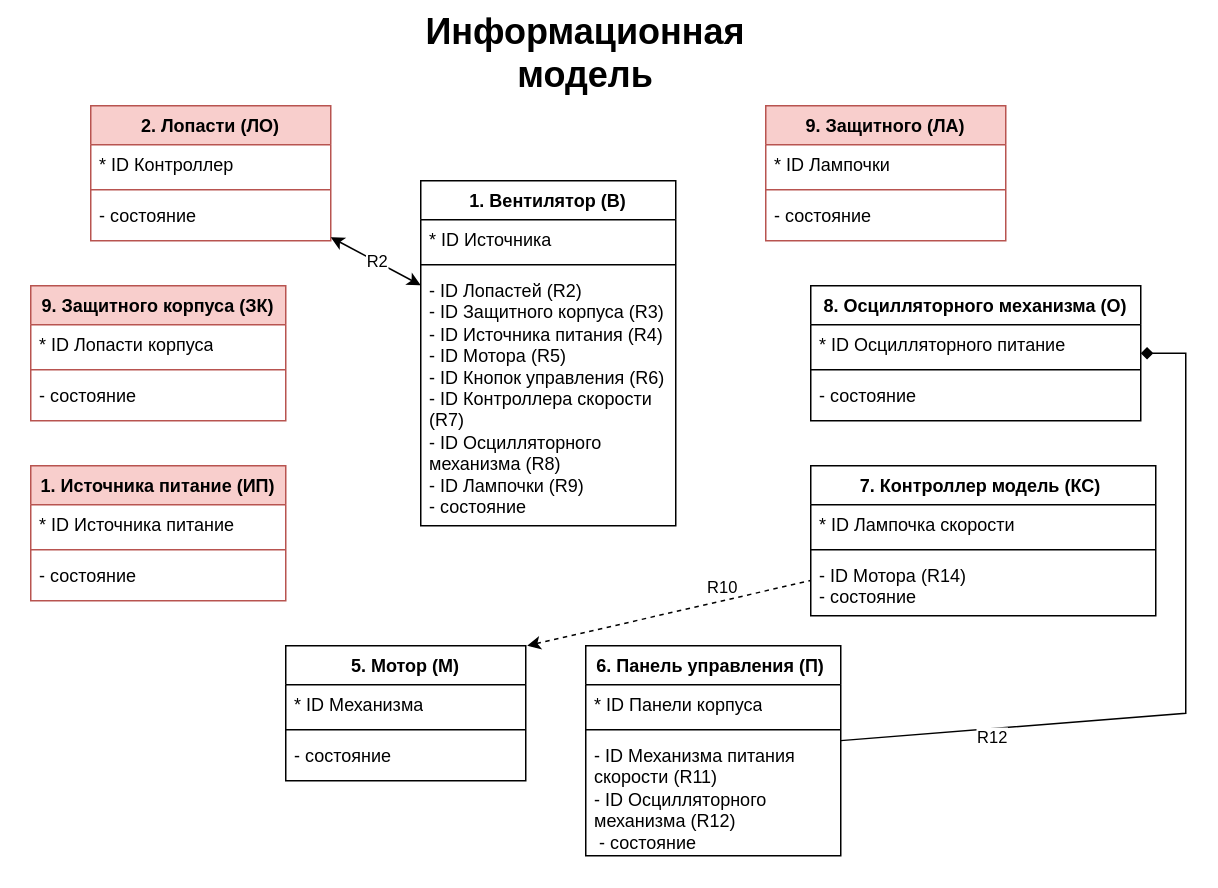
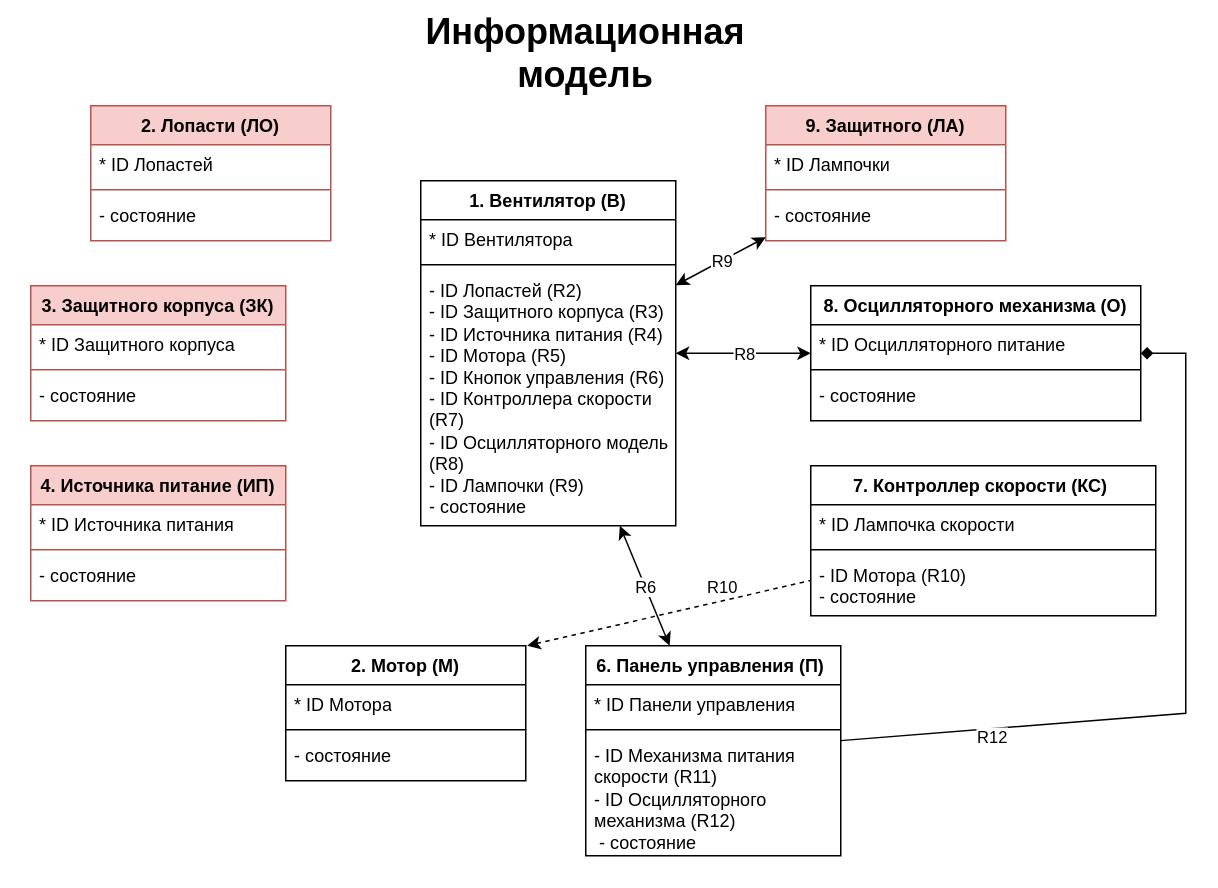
- <mxCell id="7" value="* ID Контроллер" style="text;strokeColor=none;fillColor=none;align=left;verticalAlign=top;spacingLeft=4;spacingRight=4;overflow=hidden;rotatable=0;points=[[0,0.5],[1,0.5]];portConstraint=eastwest;whiteSpace=wrap;html=1;" parent="6" vertex="1"><mxGeometry y="26" width="160" height="26" as="geometry" /></mxCell>
+ <mxCell id="7" value="* ID Лопастей" style="text;strokeColor=none;fillColor=none;align=left;verticalAlign=top;spacingLeft=4;spacingRight=4;overflow=hidden;rotatable=0;points=[[0,0.5],[1,0.5]];portConstraint=eastwest;whiteSpace=wrap;html=1;" parent="6" vertex="1"><mxGeometry y="26" width="160" height="26" as="geometry" /></mxCell>
- <mxCell id="3" value="* ID Источника" style="text;strokeColor=none;fillColor=none;align=left;verticalAlign=top;spacingLeft=4;spacingRight=4;overflow=hidden;rotatable=0;points=[[0,0.5],[1,0.5]];portConstraint=eastwest;whiteSpace=wrap;html=1;" parent="2" vertex="1"><mxGeometry y="26" width="170" height="26" as="geometry" /></mxCell>
+ <mxCell id="3" value="* ID Вентилятора" style="text;strokeColor=none;fillColor=none;align=left;verticalAlign=top;spacingLeft=4;spacingRight=4;overflow=hidden;rotatable=0;points=[[0,0.5],[1,0.5]];portConstraint=eastwest;whiteSpace=wrap;html=1;" parent="2" vertex="1"><mxGeometry y="26" width="170" height="26" as="geometry" /></mxCell>
- <mxCell id="34" value="" style="endArrow=classic;html=1;rounded=0;startArrow=classic;startFill=1;" parent="1" source="6" target="2" edge="1"><mxGeometry relative="1" as="geometry"><mxPoint x="360" y="400" as="sourcePoint" /><mxPoint x="460" y="400" as="targetPoint" /></mxGeometry></mxCell>
- <mxCell id="35" value="R2" style="edgeLabel;resizable=0;html=1;align=center;verticalAlign=middle;" parent="34" connectable="0" vertex="1"><mxGeometry relative="1" as="geometry"><mxPoint as="offset" /></mxGeometry></mxCell>
+ <mxCell id="38" value="" style="endArrow=classic;html=1;rounded=0;startArrow=classic;startFill=1;" parent="1" source="2" target="30" edge="1"><mxGeometry relative="1" as="geometry"><mxPoint x="300" y="300" as="sourcePoint" /><mxPoint x="400" y="300" as="targetPoint" /></mxGeometry></mxCell>
+ <mxCell id="39" value="R9" style="edgeLabel;resizable=0;html=1;align=center;verticalAlign=middle;" parent="38" connectable="0" vertex="1"><mxGeometry relative="1" as="geometry"><mxPoint as="offset" /></mxGeometry></mxCell>
- <mxCell id="10" value="9. Защитного корпуса (ЗК)" style="swimlane;fontStyle=1;align=center;verticalAlign=top;childLayout=stackLayout;horizontal=1;startSize=26;horizontalStack=0;resizeParent=1;resizeParentMax=0;resizeLast=0;collapsible=1;marginBottom=0;whiteSpace=wrap;html=1;fillColor=#f8cecc;strokeColor=#b85450;" parent="1" vertex="1"><mxGeometry x="20" y="190" width="170" height="90" as="geometry" /></mxCell>
+ <mxCell id="10" value="3. Защитного корпуса (ЗК)" style="swimlane;fontStyle=1;align=center;verticalAlign=top;childLayout=stackLayout;horizontal=1;startSize=26;horizontalStack=0;resizeParent=1;resizeParentMax=0;resizeLast=0;collapsible=1;marginBottom=0;whiteSpace=wrap;html=1;fillColor=#f8cecc;strokeColor=#b85450;" parent="1" vertex="1"><mxGeometry x="20" y="190" width="170" height="90" as="geometry" /></mxCell>
- <mxCell id="11" value="* ID Лопасти корпуса" style="text;strokeColor=none;fillColor=none;align=left;verticalAlign=top;spacingLeft=4;spacingRight=4;overflow=hidden;rotatable=0;points=[[0,0.5],[1,0.5]];portConstraint=eastwest;whiteSpace=wrap;html=1;" parent="10" vertex="1"><mxGeometry y="26" width="170" height="26" as="geometry" /></mxCell>
+ <mxCell id="11" value="* ID Защитного корпуса" style="text;strokeColor=none;fillColor=none;align=left;verticalAlign=top;spacingLeft=4;spacingRight=4;overflow=hidden;rotatable=0;points=[[0,0.5],[1,0.5]];portConstraint=eastwest;whiteSpace=wrap;html=1;" parent="10" vertex="1"><mxGeometry y="26" width="170" height="26" as="geometry" /></mxCell>
+ <mxCell id="45" value="" style="endArrow=classic;html=1;rounded=0;startArrow=classic;startFill=1;" parent="1" source="2" target="41" edge="1"><mxGeometry relative="1" as="geometry"><mxPoint x="410" y="250" as="sourcePoint" /><mxPoint x="510" y="250" as="targetPoint" /></mxGeometry></mxCell>
+ <mxCell id="46" value="R8" style="edgeLabel;resizable=0;html=1;align=center;verticalAlign=middle;" parent="45" connectable="0" vertex="1"><mxGeometry relative="1" as="geometry"><mxPoint as="offset" /></mxGeometry></mxCell>
- <mxCell id="5" value="- ID Лопастей (R2)&lt;br&gt;- ID Защитного корпуса (R3)&lt;br&gt;- ID Источника питания (R4)&lt;br&gt;- ID Мотора (R5)&lt;br&gt;- ID Кнопок управления (R6)&lt;br&gt;- ID Контроллера скорости (R7)&lt;br&gt;- ID Осцилляторного механизма (R8)&lt;br&gt;- ID Лампочки (R9)&lt;br&gt;- состояние" style="text;strokeColor=none;fillColor=none;align=left;verticalAlign=top;spacingLeft=4;spacingRight=4;overflow=hidden;rotatable=0;points=[[0,0.5],[1,0.5]];portConstraint=eastwest;whiteSpace=wrap;html=1;" parent="2" vertex="1"><mxGeometry y="60" width="170" height="170" as="geometry" /></mxCell>
+ <mxCell id="5" value="- ID Лопастей (R2)&lt;br&gt;- ID Защитного корпуса (R3)&lt;br&gt;- ID Источника питания (R4)&lt;br&gt;- ID Мотора (R5)&lt;br&gt;- ID Кнопок управления (R6)&lt;br&gt;- ID Контроллера скорости (R7)&lt;br&gt;- ID Осцилляторного модель (R8)&lt;br&gt;- ID Лампочки (R9)&lt;br&gt;- состояние" style="text;strokeColor=none;fillColor=none;align=left;verticalAlign=top;spacingLeft=4;spacingRight=4;overflow=hidden;rotatable=0;points=[[0,0.5],[1,0.5]];portConstraint=eastwest;whiteSpace=wrap;html=1;" parent="2" vertex="1"><mxGeometry y="60" width="170" height="170" as="geometry" /></mxCell>
- <mxCell id="14" value="1. Источника питание (ИП)" style="swimlane;fontStyle=1;align=center;verticalAlign=top;childLayout=stackLayout;horizontal=1;startSize=26;horizontalStack=0;resizeParent=1;resizeParentMax=0;resizeLast=0;collapsible=1;marginBottom=0;whiteSpace=wrap;html=1;fillColor=#f8cecc;strokeColor=#b85450;" parent="1" vertex="1"><mxGeometry x="20" y="310" width="170" height="90" as="geometry" /></mxCell>
+ <mxCell id="14" value="4. Источника питание (ИП)" style="swimlane;fontStyle=1;align=center;verticalAlign=top;childLayout=stackLayout;horizontal=1;startSize=26;horizontalStack=0;resizeParent=1;resizeParentMax=0;resizeLast=0;collapsible=1;marginBottom=0;whiteSpace=wrap;html=1;fillColor=#f8cecc;strokeColor=#b85450;" parent="1" vertex="1"><mxGeometry x="20" y="310" width="170" height="90" as="geometry" /></mxCell>
- <mxCell id="26" value="7. Контроллер модель (КС)&amp;nbsp;" style="swimlane;fontStyle=1;align=center;verticalAlign=top;childLayout=stackLayout;horizontal=1;startSize=26;horizontalStack=0;resizeParent=1;resizeParentMax=0;resizeLast=0;collapsible=1;marginBottom=0;whiteSpace=wrap;html=1;" parent="1" vertex="1"><mxGeometry x="540" y="310" width="230" height="100" as="geometry" /></mxCell>
+ <mxCell id="26" value="7. Контроллер скорости (КС)&amp;nbsp;" style="swimlane;fontStyle=1;align=center;verticalAlign=top;childLayout=stackLayout;horizontal=1;startSize=26;horizontalStack=0;resizeParent=1;resizeParentMax=0;resizeLast=0;collapsible=1;marginBottom=0;whiteSpace=wrap;html=1;" parent="1" vertex="1"><mxGeometry x="540" y="310" width="230" height="100" as="geometry" /></mxCell>
- <mxCell id="15" value="* ID Источника питание" style="text;strokeColor=none;fillColor=none;align=left;verticalAlign=top;spacingLeft=4;spacingRight=4;overflow=hidden;rotatable=0;points=[[0,0.5],[1,0.5]];portConstraint=eastwest;whiteSpace=wrap;html=1;" parent="14" vertex="1"><mxGeometry y="26" width="170" height="26" as="geometry" /></mxCell>
+ <mxCell id="15" value="* ID Источника питания" style="text;strokeColor=none;fillColor=none;align=left;verticalAlign=top;spacingLeft=4;spacingRight=4;overflow=hidden;rotatable=0;points=[[0,0.5],[1,0.5]];portConstraint=eastwest;whiteSpace=wrap;html=1;" parent="14" vertex="1"><mxGeometry y="26" width="170" height="26" as="geometry" /></mxCell>
+ <mxCell id="36" value="" style="endArrow=classic;html=1;rounded=0;startArrow=classic;startFill=1;endFill=1;" parent="1" source="22" target="2" edge="1"><mxGeometry relative="1" as="geometry"><mxPoint x="300" y="300" as="sourcePoint" /><mxPoint x="400" y="300" as="targetPoint" /></mxGeometry></mxCell>
+ <mxCell id="37" value="R6" style="edgeLabel;resizable=0;html=1;align=center;verticalAlign=middle;" parent="36" connectable="0" vertex="1"><mxGeometry relative="1" as="geometry"><mxPoint as="offset" /></mxGeometry></mxCell>
- <mxCell id="29" value="- ID Мотора (R14)&lt;br&gt;- состояние" style="text;strokeColor=none;fillColor=none;align=left;verticalAlign=top;spacingLeft=4;spacingRight=4;overflow=hidden;rotatable=0;points=[[0,0.5],[1,0.5]];portConstraint=eastwest;whiteSpace=wrap;html=1;" parent="26" vertex="1"><mxGeometry y="60" width="230" height="40" as="geometry" /></mxCell>
+ <mxCell id="29" value="- ID Мотора (R10)&lt;br&gt;- состояние" style="text;strokeColor=none;fillColor=none;align=left;verticalAlign=top;spacingLeft=4;spacingRight=4;overflow=hidden;rotatable=0;points=[[0,0.5],[1,0.5]];portConstraint=eastwest;whiteSpace=wrap;html=1;" parent="26" vertex="1"><mxGeometry y="60" width="230" height="40" as="geometry" /></mxCell>
- <mxCell id="18" value="5. Мотор (М)" style="swimlane;fontStyle=1;align=center;verticalAlign=top;childLayout=stackLayout;horizontal=1;startSize=26;horizontalStack=0;resizeParent=1;resizeParentMax=0;resizeLast=0;collapsible=1;marginBottom=0;whiteSpace=wrap;html=1;" parent="1" vertex="1"><mxGeometry x="190" y="430" width="160" height="90" as="geometry" /></mxCell>
+ <mxCell id="18" value="2. Мотор (М)" style="swimlane;fontStyle=1;align=center;verticalAlign=top;childLayout=stackLayout;horizontal=1;startSize=26;horizontalStack=0;resizeParent=1;resizeParentMax=0;resizeLast=0;collapsible=1;marginBottom=0;whiteSpace=wrap;html=1;" parent="1" vertex="1"><mxGeometry x="190" y="430" width="160" height="90" as="geometry" /></mxCell>
- <mxCell id="19" value="* ID Механизма" style="text;strokeColor=none;fillColor=none;align=left;verticalAlign=top;spacingLeft=4;spacingRight=4;overflow=hidden;rotatable=0;points=[[0,0.5],[1,0.5]];portConstraint=eastwest;whiteSpace=wrap;html=1;" parent="18" vertex="1"><mxGeometry y="26" width="160" height="26" as="geometry" /></mxCell>
+ <mxCell id="19" value="* ID Мотора" style="text;strokeColor=none;fillColor=none;align=left;verticalAlign=top;spacingLeft=4;spacingRight=4;overflow=hidden;rotatable=0;points=[[0,0.5],[1,0.5]];portConstraint=eastwest;whiteSpace=wrap;html=1;" parent="18" vertex="1"><mxGeometry y="26" width="160" height="26" as="geometry" /></mxCell>
- <mxCell id="23" value="* ID Панели корпуса" style="text;strokeColor=none;fillColor=none;align=left;verticalAlign=top;spacingLeft=4;spacingRight=4;overflow=hidden;rotatable=0;points=[[0,0.5],[1,0.5]];portConstraint=eastwest;whiteSpace=wrap;html=1;" parent="22" vertex="1"><mxGeometry y="26" width="170" height="26" as="geometry" /></mxCell>
+ <mxCell id="23" value="* ID Панели управления" style="text;strokeColor=none;fillColor=none;align=left;verticalAlign=top;spacingLeft=4;spacingRight=4;overflow=hidden;rotatable=0;points=[[0,0.5],[1,0.5]];portConstraint=eastwest;whiteSpace=wrap;html=1;" parent="22" vertex="1"><mxGeometry y="26" width="170" height="26" as="geometry" /></mxCell>
